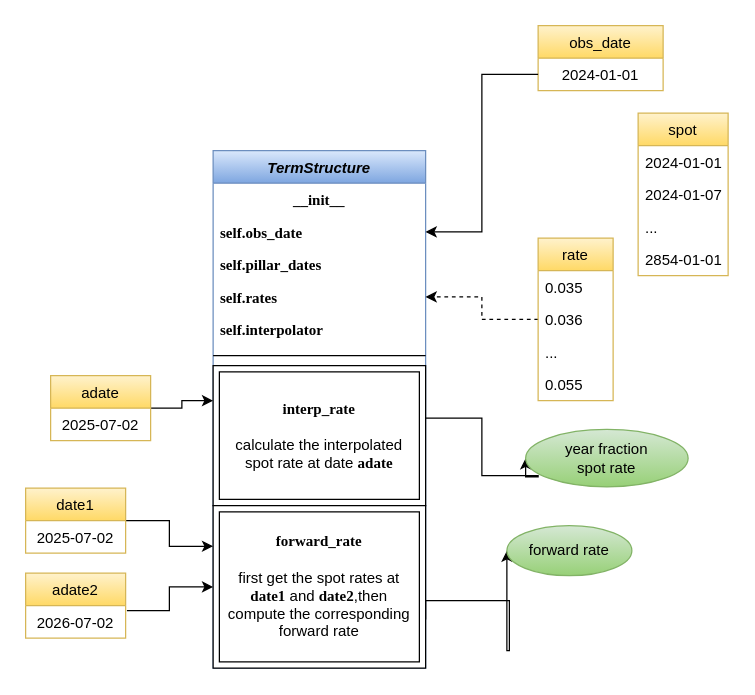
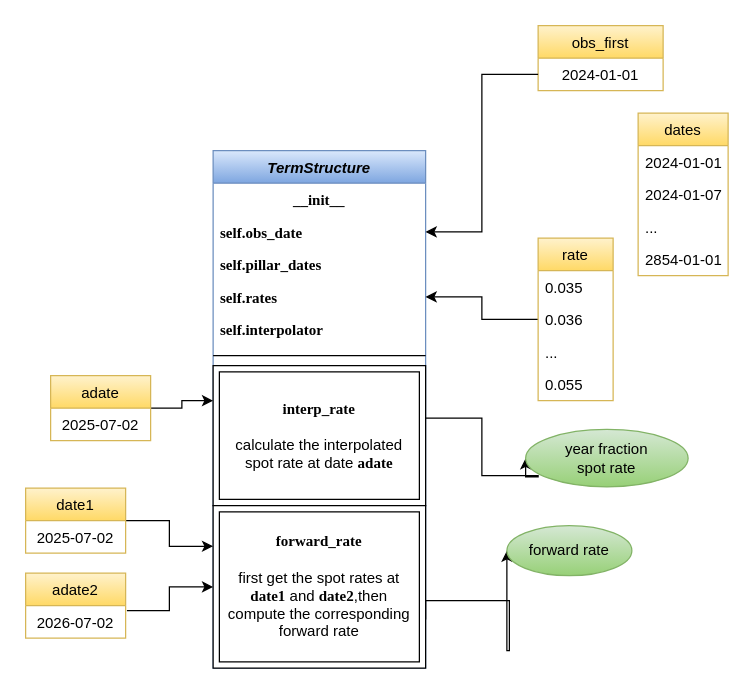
- <mxCell id="22" value="obs_date" style="swimlane;fontStyle=0;align=center;verticalAlign=top;childLayout=stackLayout;horizontal=1;startSize=26;horizontalStack=0;resizeParent=1;resizeLast=0;collapsible=1;marginBottom=0;rounded=0;shadow=0;strokeWidth=1;fillColor=#fff2cc;gradientColor=#ffd966;strokeColor=#d6b656;" parent="1" vertex="1"><mxGeometry x="430" y="20" width="100" height="52" as="geometry"><mxRectangle x="550" y="140" width="160" height="26" as="alternateBounds" /></mxGeometry></mxCell>
+ <mxCell id="22" value="obs_first" style="swimlane;fontStyle=0;align=center;verticalAlign=top;childLayout=stackLayout;horizontal=1;startSize=26;horizontalStack=0;resizeParent=1;resizeLast=0;collapsible=1;marginBottom=0;rounded=0;shadow=0;strokeWidth=1;fillColor=#fff2cc;gradientColor=#ffd966;strokeColor=#d6b656;" parent="1" vertex="1"><mxGeometry x="430" y="20" width="100" height="52" as="geometry"><mxRectangle x="550" y="140" width="160" height="26" as="alternateBounds" /></mxGeometry></mxCell>
- <mxCell id="11" value="spot" style="swimlane;fontStyle=0;align=center;verticalAlign=top;childLayout=stackLayout;horizontal=1;startSize=26;horizontalStack=0;resizeParent=1;resizeLast=0;collapsible=1;marginBottom=0;rounded=0;shadow=0;strokeWidth=1;fillColor=#fff2cc;gradientColor=#ffd966;strokeColor=#d6b656;" parent="1" vertex="1"><mxGeometry x="510" y="90" width="72" height="130" as="geometry"><mxRectangle x="550" y="140" width="160" height="26" as="alternateBounds" /></mxGeometry></mxCell>
+ <mxCell id="11" value="dates" style="swimlane;fontStyle=0;align=center;verticalAlign=top;childLayout=stackLayout;horizontal=1;startSize=26;horizontalStack=0;resizeParent=1;resizeLast=0;collapsible=1;marginBottom=0;rounded=0;shadow=0;strokeWidth=1;fillColor=#fff2cc;gradientColor=#ffd966;strokeColor=#d6b656;" parent="1" vertex="1"><mxGeometry x="510" y="90" width="72" height="130" as="geometry"><mxRectangle x="550" y="140" width="160" height="26" as="alternateBounds" /></mxGeometry></mxCell>
- <mxCell id="16" style="edgeStyle=orthogonalEdgeStyle;rounded=0;orthogonalLoop=1;jettySize=auto;html=1;entryX=1;entryY=0.5;entryDx=0;entryDy=0;dashed=1;" parent="1" source="17" target="6" edge="1"><mxGeometry relative="1" as="geometry" /></mxCell>
+ <mxCell id="16" style="edgeStyle=orthogonalEdgeStyle;rounded=0;orthogonalLoop=1;jettySize=auto;html=1;entryX=1;entryY=0.5;entryDx=0;entryDy=0;" parent="1" source="17" target="6" edge="1"><mxGeometry relative="1" as="geometry" /></mxCell>
